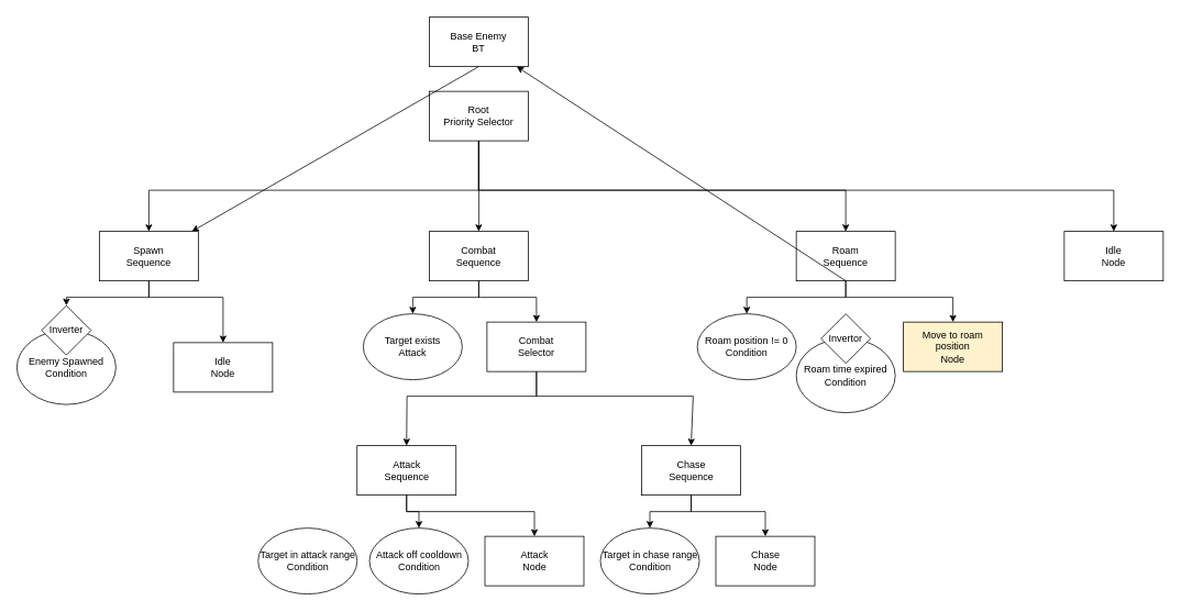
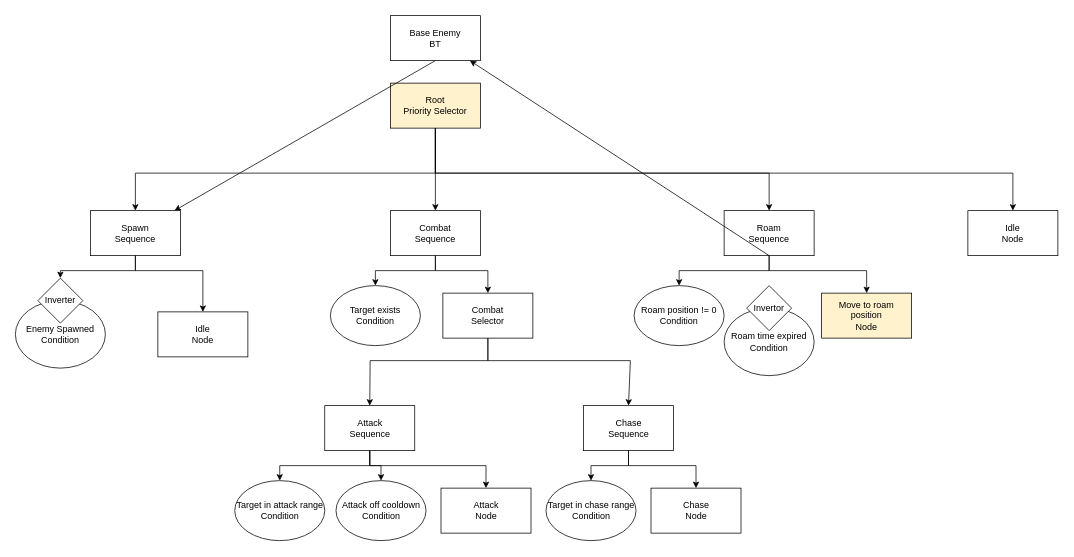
- <mxCell id="2" value="Root&lt;div&gt;Priority Selector&lt;/div&gt;" style="rounded=0;whiteSpace=wrap;html=1;" parent="1" vertex="1"><mxGeometry x="520" y="110" width="120" height="60" as="geometry" /></mxCell>
+ <mxCell id="2" value="Root&lt;div&gt;Priority Selector&lt;/div&gt;" style="rounded=0;whiteSpace=wrap;html=1;fillColor=#fff2cc;" parent="1" vertex="1"><mxGeometry x="520" y="110" width="120" height="60" as="geometry" /></mxCell>
- <mxCell id="28" value="Target exists&lt;div&gt;Attack&lt;/div&gt;" style="ellipse;whiteSpace=wrap;html=1;" parent="1" vertex="1"><mxGeometry x="440" y="380" width="120" height="80" as="geometry" /></mxCell>
+ <mxCell id="28" value="Target exists&lt;div&gt;Condition&lt;/div&gt;" style="ellipse;whiteSpace=wrap;html=1;" parent="1" vertex="1"><mxGeometry x="440" y="380" width="120" height="80" as="geometry" /></mxCell>
+ <mxCell id="17" value="" style="endArrow=classic;html=1;rounded=0;entryX=0.5;entryY=0;entryDx=0;entryDy=0;exitX=0.5;exitY=1;exitDx=0;exitDy=0;" parent="1" source="15" target="16" edge="1"><mxGeometry width="50" height="50" relative="1" as="geometry"><mxPoint x="432.5" y="620" as="sourcePoint" /><mxPoint x="582.5" y="660" as="targetPoint" /><Array as="points"><mxPoint x="492.5" y="620" /><mxPoint x="372.5" y="620" /></Array></mxGeometry></mxCell>
